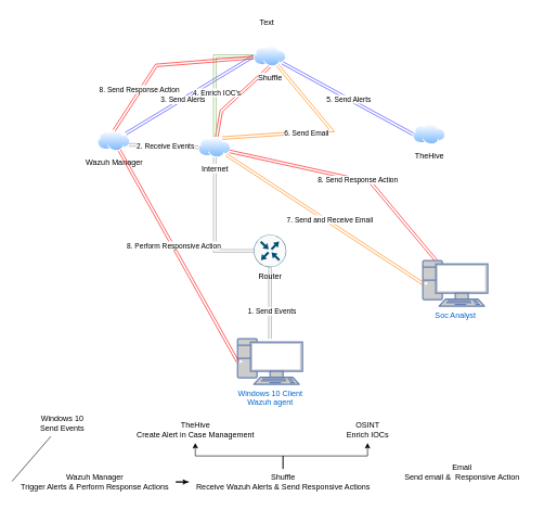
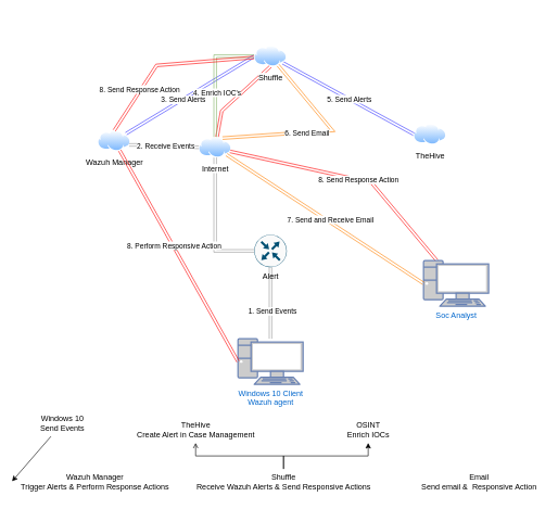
- <mxCell id="41" value="Text" style="text;html=1;align=center;verticalAlign=middle;resizable=0;points=[];autosize=1;strokeColor=none;fillColor=none;" vertex="1" parent="1"><mxGeometry x="385" y="20" width="50" height="30" as="geometry" /></mxCell>
- <mxCell id="6" value="Router" style="sketch=0;points=[[0.5,0,0],[1,0.5,0],[0.5,1,0],[0,0.5,0],[0.145,0.145,0],[0.856,0.145,0],[0.855,0.856,0],[0.145,0.855,0]];verticalLabelPosition=bottom;html=1;verticalAlign=top;aspect=fixed;align=center;pointerEvents=1;shape=mxgraph.cisco19.rect;prIcon=router;fillColor=#FAFAFA;strokeColor=#005073;" vertex="1" parent="1"><mxGeometry x="390" y="360" width="50" height="50" as="geometry" /></mxCell>
+ <mxCell id="6" value="Alert" style="sketch=0;points=[[0.5,0,0],[1,0.5,0],[0.5,1,0],[0,0.5,0],[0.145,0.145,0],[0.856,0.145,0],[0.855,0.856,0],[0.145,0.855,0]];verticalLabelPosition=bottom;html=1;verticalAlign=top;aspect=fixed;align=center;pointerEvents=1;shape=mxgraph.cisco19.rect;prIcon=router;fillColor=#FAFAFA;strokeColor=#005073;" vertex="1" parent="1"><mxGeometry x="390" y="360" width="50" height="50" as="geometry" /></mxCell>
- <mxCell id="35" value="" style="edgeStyle=orthogonalEdgeStyle;rounded=0;orthogonalLoop=1;jettySize=auto;html=1;" edge="1" parent="1" source="36" target="39"><mxGeometry relative="1" as="geometry" /></mxCell>
+ <mxCell id="35" value="" style="edgeStyle=orthogonalEdgeStyle;rounded=0;orthogonalLoop=1;jettySize=auto;html=1;endArrow=open;" edge="1" parent="1" source="36" target="39"><mxGeometry relative="1" as="geometry" /></mxCell>
- <mxCell id="40" value="Email&lt;div&gt;Send email &amp;amp;&amp;nbsp; Responsive Action&lt;/div&gt;" style="text;html=1;align=center;verticalAlign=middle;resizable=0;points=[];autosize=1;strokeColor=none;fillColor=none;" vertex="1" parent="1"><mxGeometry x="610" y="705" width="200" height="40" as="geometry" /></mxCell>
+ <mxCell id="40" value="Email&lt;div&gt;Send email &amp;amp;&amp;nbsp; Responsive Action&lt;/div&gt;" style="text;html=1;align=center;verticalAlign=middle;resizable=0;points=[];autosize=1;strokeColor=none;fillColor=none;" vertex="1" parent="1"><mxGeometry x="635" y="720" width="200" height="40" as="geometry" /></mxCell>
- <mxCell id="33" style="rounded=0;orthogonalLoop=1;jettySize=auto;html=1;entryX=-0.008;entryY=0.475;entryDx=0;entryDy=0;entryPerimeter=0;endArrow=none;" edge="1" parent="1" source="31" target="32"><mxGeometry relative="1" as="geometry" /></mxCell>
+ <mxCell id="33" style="rounded=0;orthogonalLoop=1;jettySize=auto;html=1;entryX=-0.008;entryY=0.475;entryDx=0;entryDy=0;entryPerimeter=0;" edge="1" parent="1" source="31" target="32"><mxGeometry relative="1" as="geometry" /></mxCell>
- <mxCell id="37" style="edgeStyle=orthogonalEdgeStyle;rounded=0;orthogonalLoop=1;jettySize=auto;html=1;entryX=-0.003;entryY=0.5;entryDx=0;entryDy=0;entryPerimeter=0;" edge="1" parent="1" source="32" target="36"><mxGeometry relative="1" as="geometry" /></mxCell>
